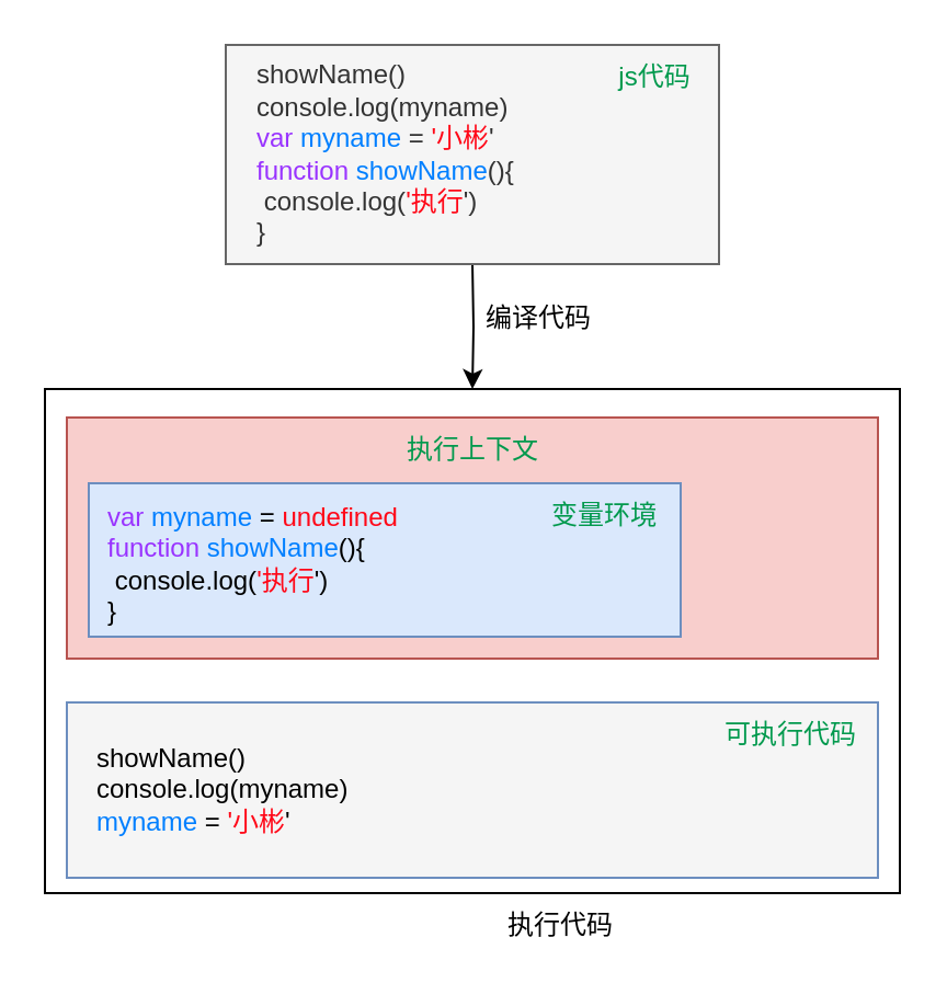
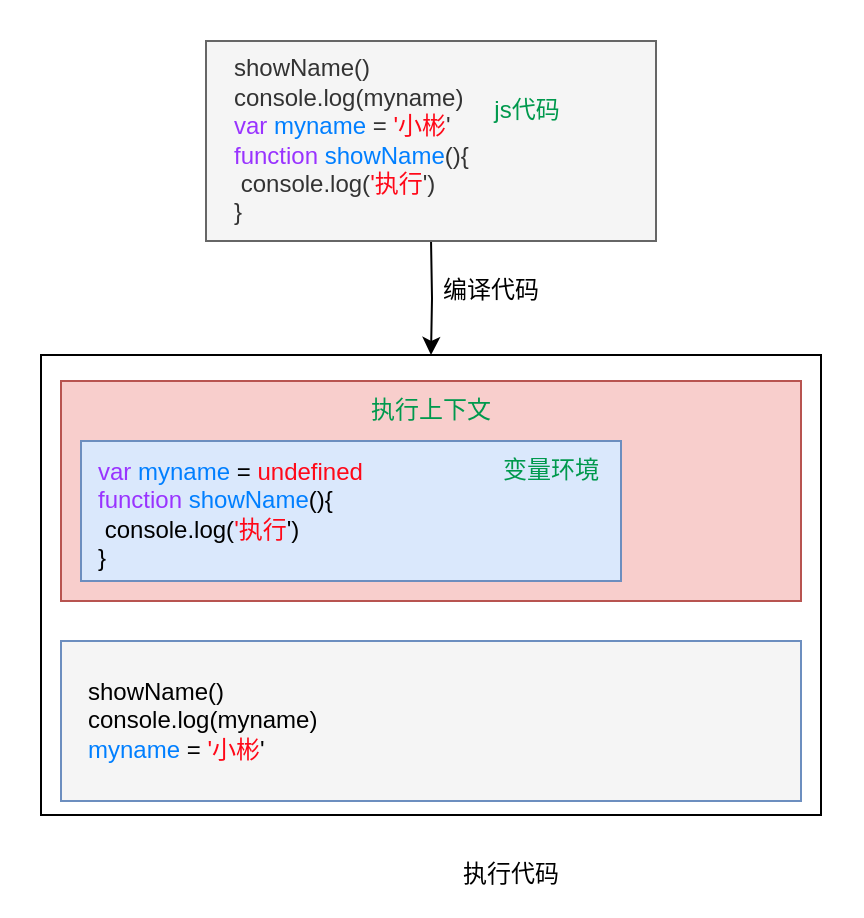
- <mxCell id="12" value="&lt;font color=&quot;#00994d&quot;&gt;js代码&lt;/font&gt;" style="text;html=1;align=center;verticalAlign=middle;resizable=0;points=[];autosize=1;strokeColor=none;fillColor=none;fontColor=#FF0818;" vertex="1" parent="1"><mxGeometry x="267.5" y="20" width="60" height="30" as="geometry" /></mxCell>
+ <mxCell id="12" value="&lt;font color=&quot;#00994d&quot;&gt;js代码&lt;/font&gt;" style="text;html=1;align=center;verticalAlign=middle;resizable=0;points=[];autosize=1;strokeColor=none;fillColor=none;fontColor=#FF0818;" vertex="1" parent="1"><mxGeometry x="232.5" y="40" width="60" height="30" as="geometry" /></mxCell>
- <mxCell id="9" value="&lt;font color=&quot;#00994d&quot;&gt;可执行代码&lt;/font&gt;" style="text;html=1;align=center;verticalAlign=middle;resizable=0;points=[];autosize=1;strokeColor=none;fillColor=none;" vertex="1" parent="1"><mxGeometry x="320" y="320" width="80" height="30" as="geometry" /></mxCell>
- <mxCell id="13" value="执行代码" style="text;html=1;align=center;verticalAlign=middle;resizable=0;points=[];autosize=1;strokeColor=none;fillColor=none;fontColor=#000000;" vertex="1" parent="1"><mxGeometry x="220" y="407" width="70" height="30" as="geometry" /></mxCell>
+ <mxCell id="13" value="执行代码" style="text;html=1;align=center;verticalAlign=middle;resizable=0;points=[];autosize=1;strokeColor=none;fillColor=none;fontColor=#000000;" vertex="1" parent="1"><mxGeometry x="220" y="422" width="70" height="30" as="geometry" /></mxCell>
